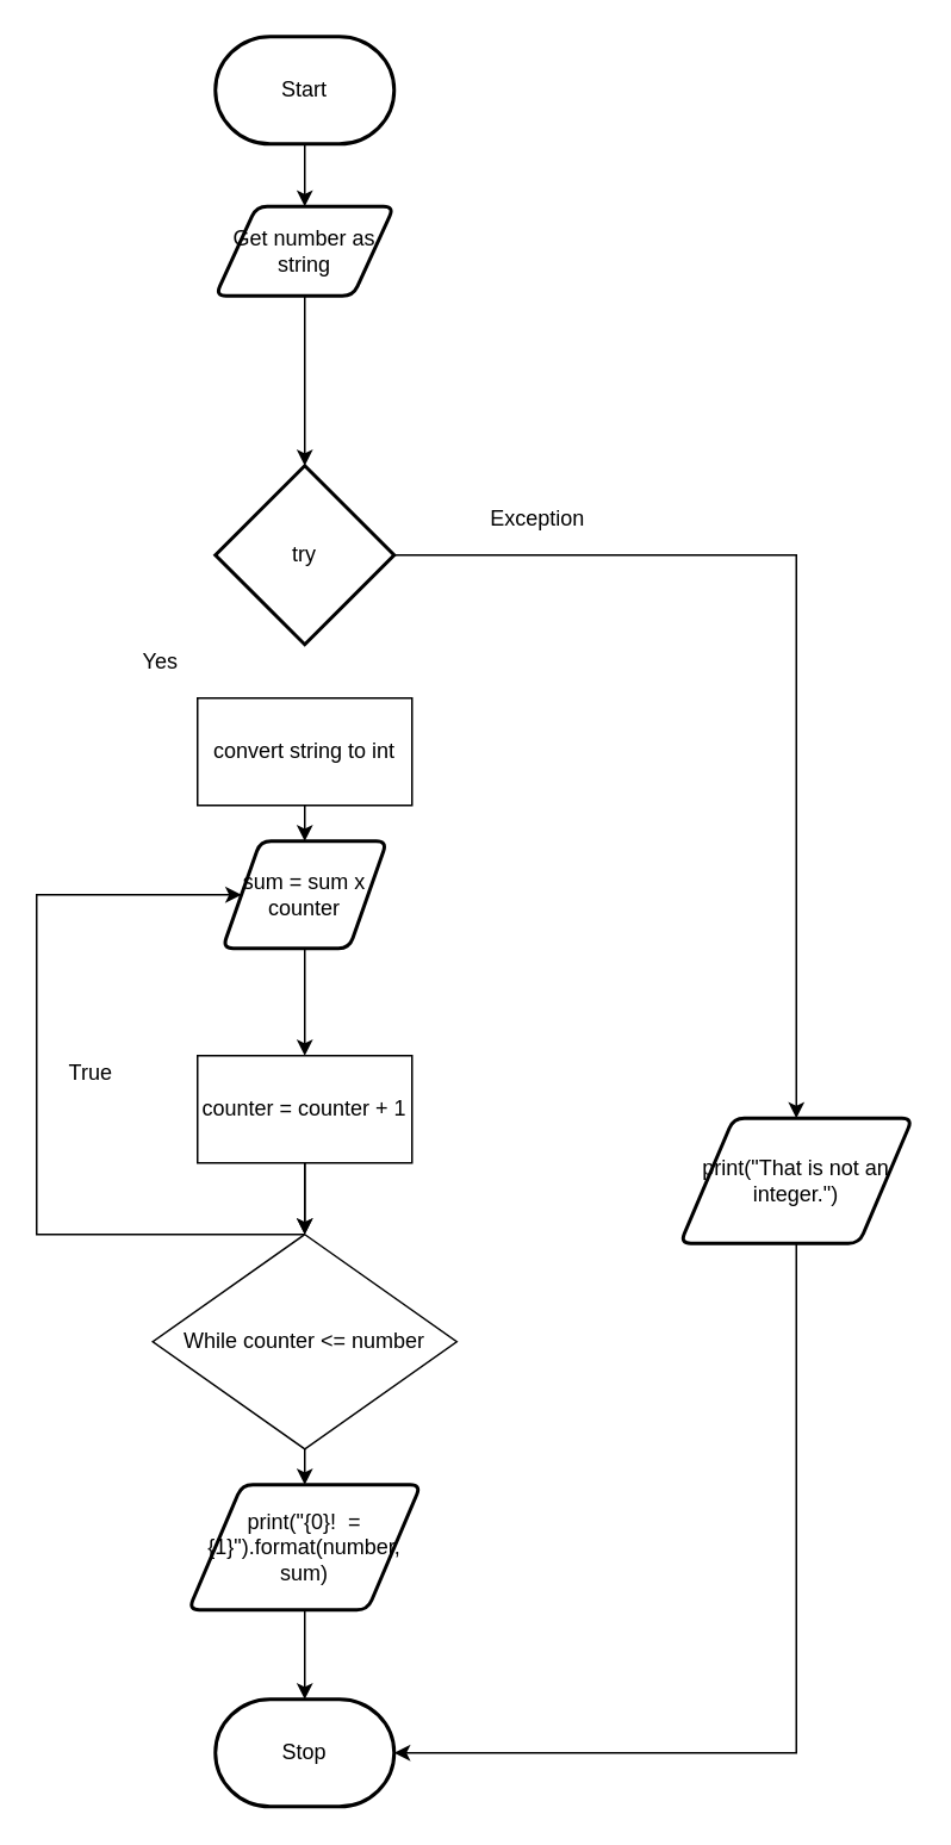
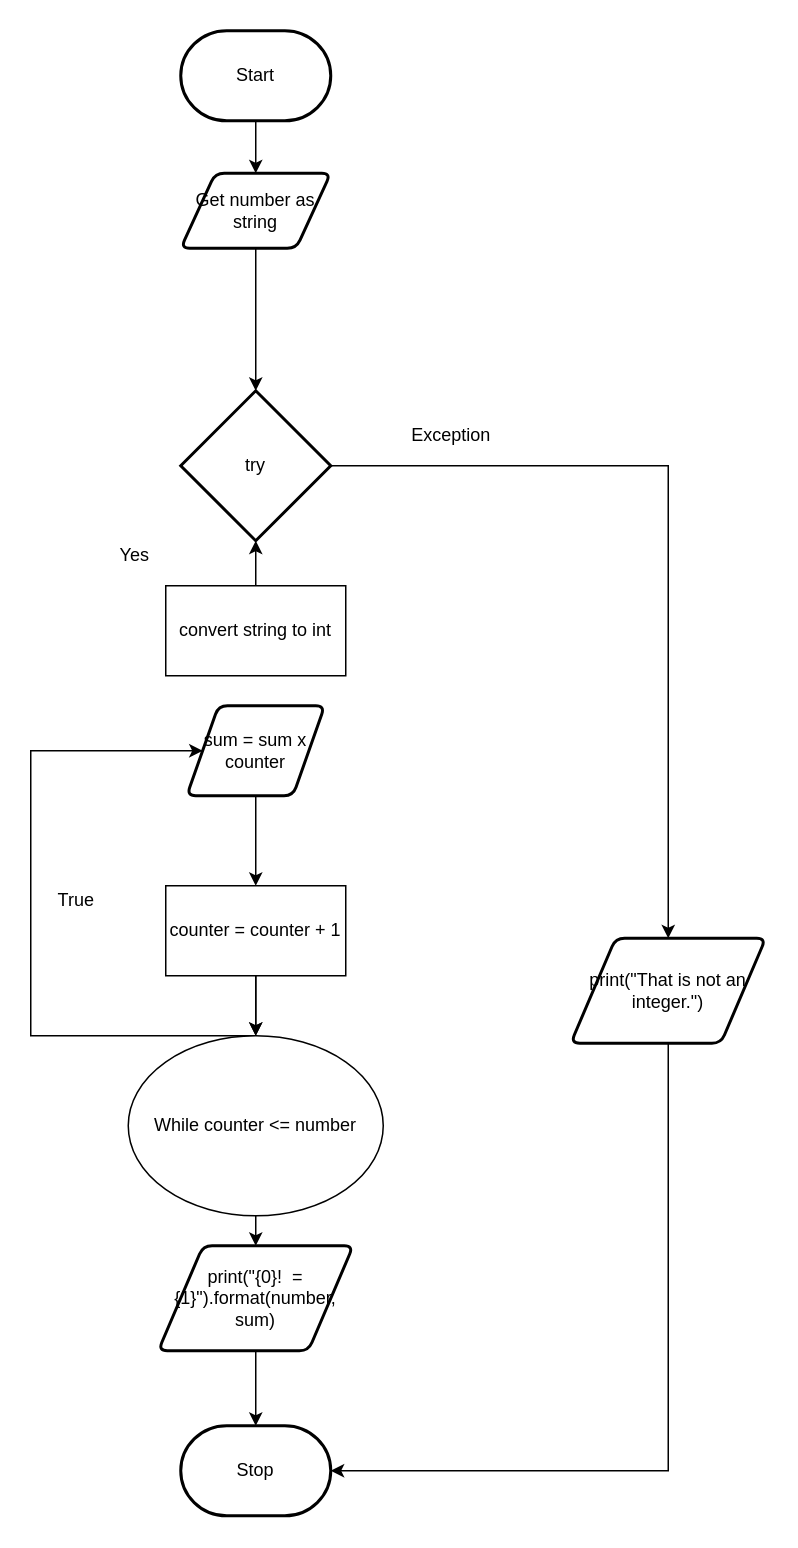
- <mxCell id="24" style="edgeStyle=orthogonalEdgeStyle;rounded=0;html=1;entryX=0.5;entryY=0;entryDx=0;entryDy=0;" edge="1" parent="1" source="25" target="8"><mxGeometry relative="1" as="geometry" /></mxCell>
+ <mxCell id="24" style="edgeStyle=orthogonalEdgeStyle;rounded=0;html=1;" edge="1" parent="1" source="25" target="19"><mxGeometry relative="1" as="geometry" /></mxCell>
- <mxCell id="11" value="While counter &amp;lt;= number" style="rhombus;whiteSpace=wrap;html=1;" parent="1" vertex="1"><mxGeometry x="85" y="690" width="170" height="120" as="geometry" /></mxCell>
+ <mxCell id="11" value="While counter &amp;lt;= number" style="ellipse;whiteSpace=wrap;html=1;" parent="1" vertex="1"><mxGeometry x="85" y="690" width="170" height="120" as="geometry" /></mxCell>
